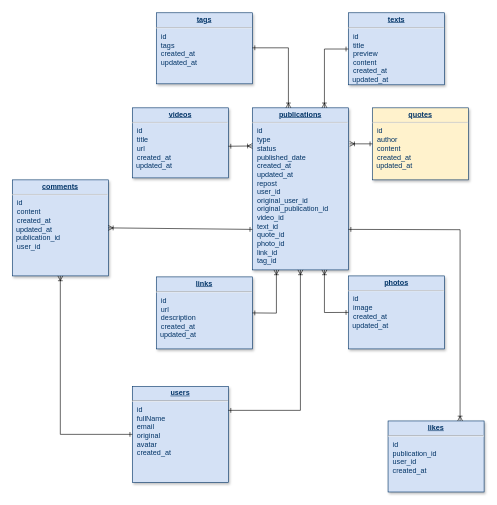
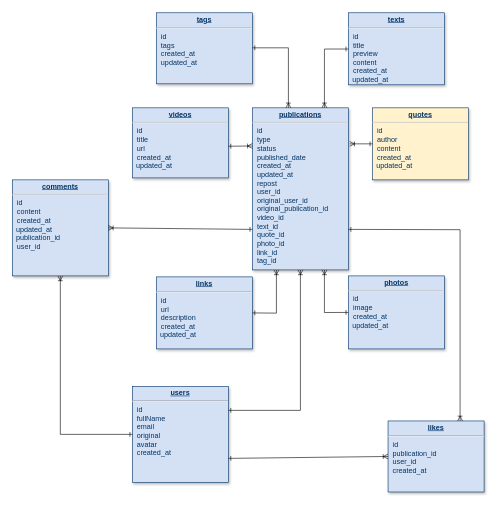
+ <mxCell id="20" value="" style="endArrow=ERone;html=1;rounded=0;startArrow=ERoneToMany;startFill=0;endFill=0;exitX=0;exitY=0.5;exitDx=0;exitDy=0;entryX=1;entryY=0.75;entryDx=0;entryDy=0;" parent="1" source="17" target="4" edge="1"><mxGeometry width="50" height="50" relative="1" as="geometry"><mxPoint x="520" y="782" as="sourcePoint" /><mxPoint x="390" y="760" as="targetPoint" /><Array as="points" /></mxGeometry></mxCell>
